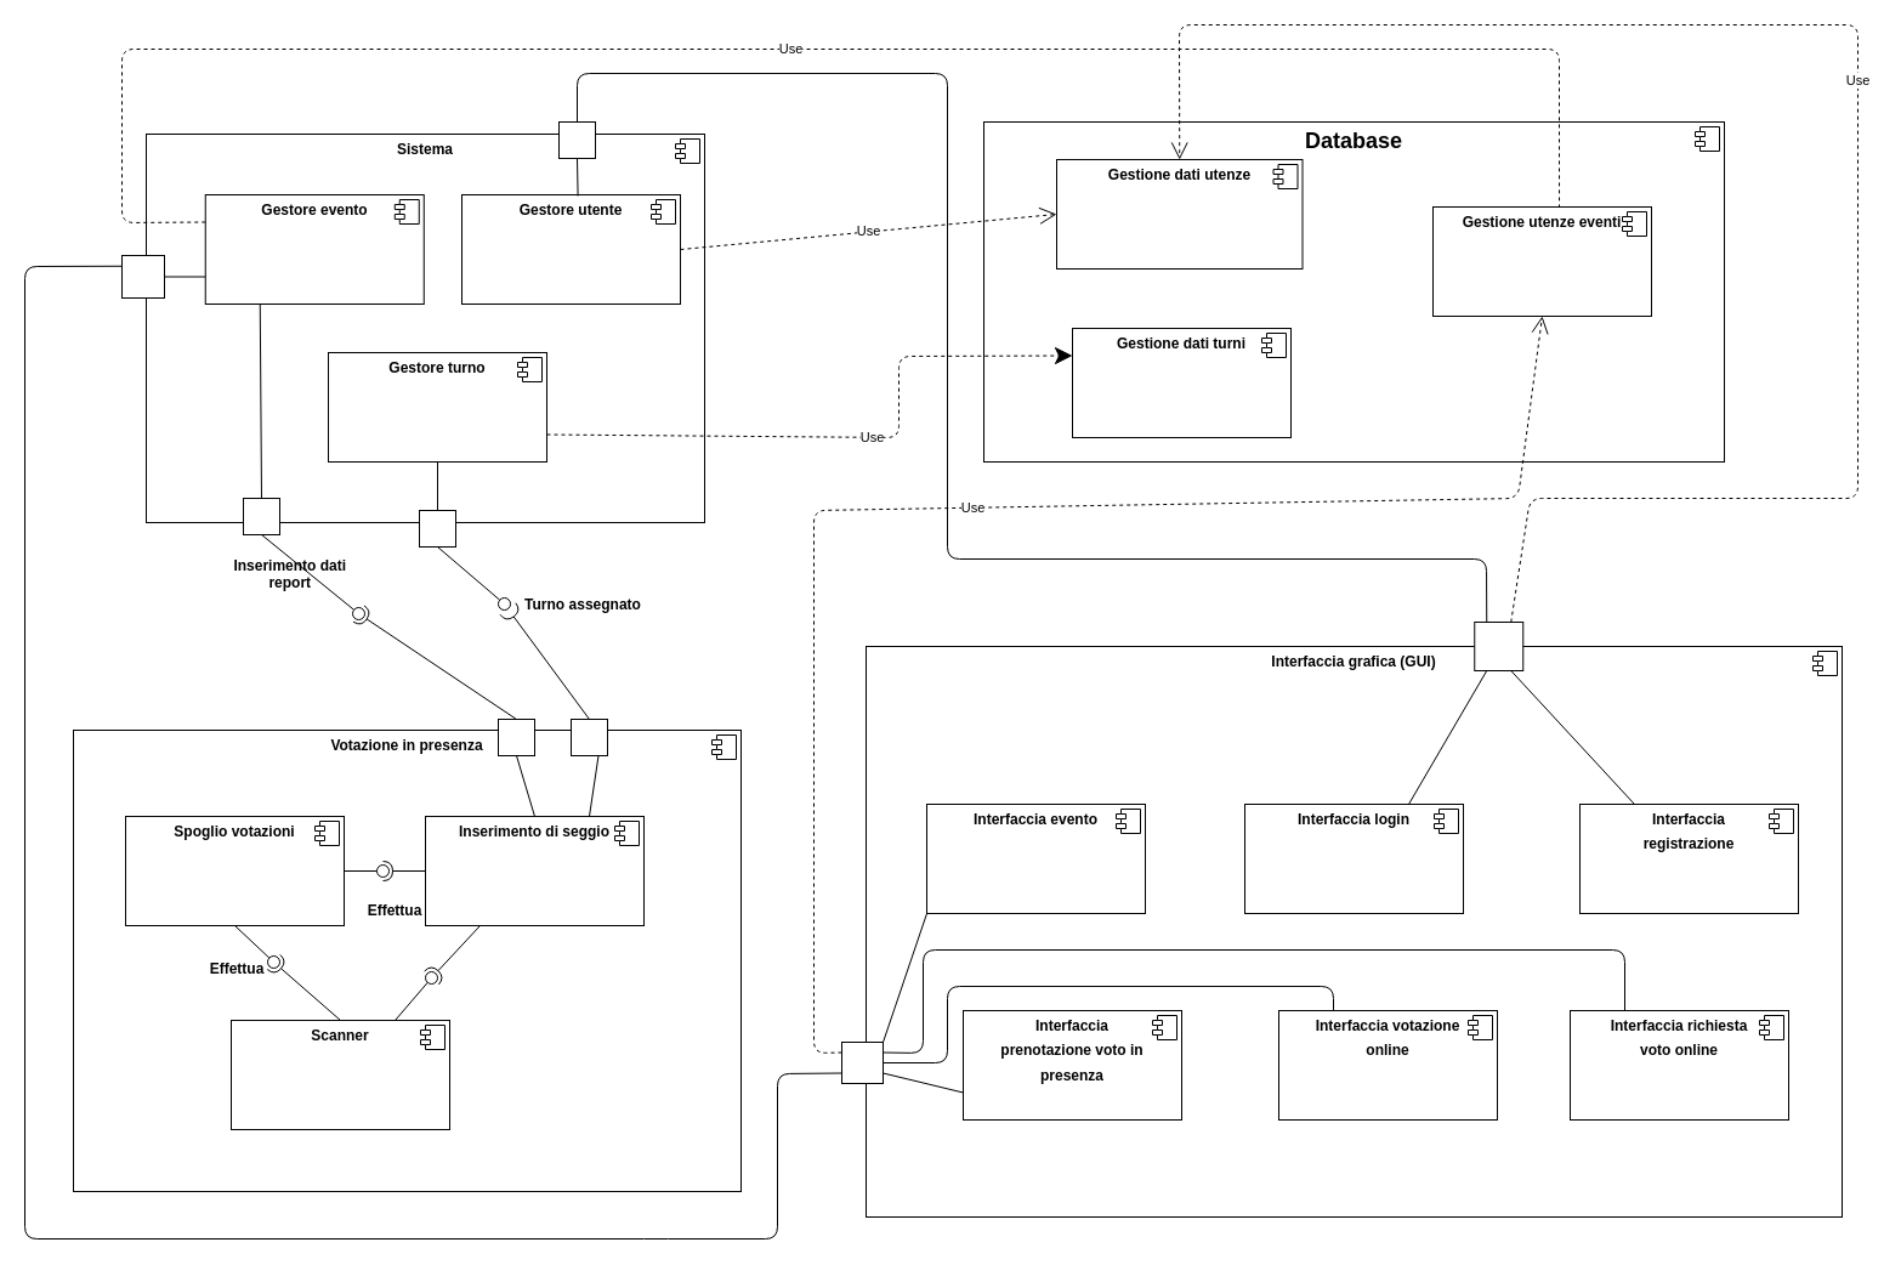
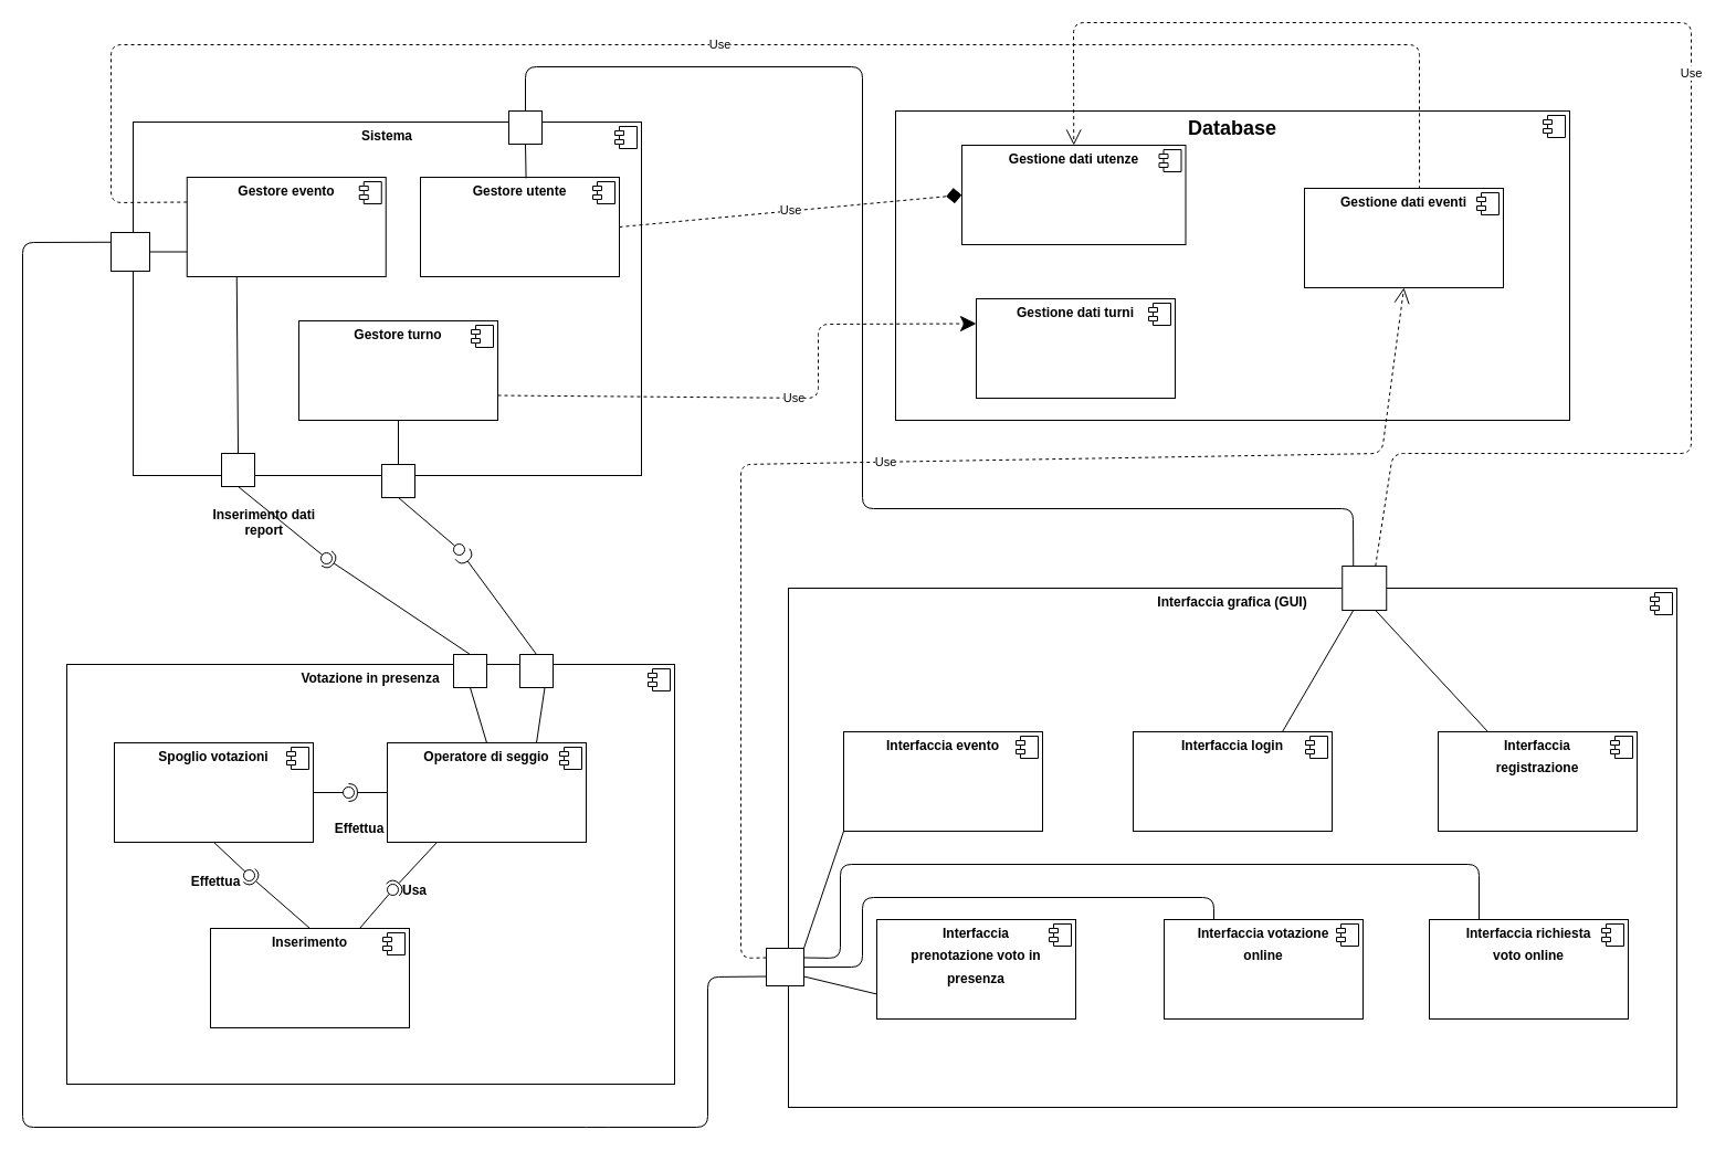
- <mxCell id="4" value="&lt;p style=&quot;margin: 0px ; margin-top: 6px ; text-align: center&quot;&gt;&lt;b&gt;Gestione utenze eventi&lt;/b&gt;&lt;/p&gt;" style="align=left;overflow=fill;html=1;dropTarget=0;" parent="1" vertex="1"><mxGeometry x="1180" y="170" width="180" height="90" as="geometry" /></mxCell>
+ <mxCell id="4" value="&lt;p style=&quot;margin: 0px ; margin-top: 6px ; text-align: center&quot;&gt;&lt;b&gt;Gestione dati eventi&lt;/b&gt;&lt;/p&gt;" style="align=left;overflow=fill;html=1;dropTarget=0;" parent="1" vertex="1"><mxGeometry x="1180" y="170" width="180" height="90" as="geometry" /></mxCell>
- <mxCell id="52" value="Use" style="endArrow=open;endSize=12;dashed=1;html=1;exitX=1;exitY=0.5;exitDx=0;exitDy=0;entryX=0;entryY=0.5;entryDx=0;entryDy=0;" parent="1" source="8" target="41" edge="1"><mxGeometry width="160" relative="1" as="geometry"><mxPoint x="900" y="580" as="sourcePoint" /><mxPoint x="878.75" y="358.5" as="targetPoint" /><Array as="points" /></mxGeometry></mxCell>
+ <mxCell id="52" value="Use" style="endArrow=diamond;endSize=12;dashed=1;html=1;exitX=1;exitY=0.5;exitDx=0;exitDy=0;entryX=0;entryY=0.5;entryDx=0;entryDy=0;" parent="1" source="8" target="41" edge="1"><mxGeometry width="160" relative="1" as="geometry"><mxPoint x="900" y="580" as="sourcePoint" /><mxPoint x="878.75" y="358.5" as="targetPoint" /><Array as="points" /></mxGeometry></mxCell>
- <mxCell id="50" value="Turno assegnato" style="text;align=center;fontStyle=1;verticalAlign=middle;spacingLeft=3;spacingRight=3;strokeColor=none;rotatable=0;points=[[0,0.5],[1,0.5]];portConstraint=eastwest;" parent="1" vertex="1"><mxGeometry x="430" y="484" width="100" height="26" as="geometry" /></mxCell>
- <mxCell id="18" value="&lt;p style=&quot;margin: 0px ; margin-top: 6px ; text-align: center&quot;&gt;&lt;b&gt;Inserimento di seggio&lt;/b&gt;&lt;/p&gt;" style="align=left;overflow=fill;html=1;dropTarget=0;" parent="1" vertex="1"><mxGeometry x="350" y="672" width="180" height="90" as="geometry" /></mxCell>
+ <mxCell id="18" value="&lt;p style=&quot;margin: 0px ; margin-top: 6px ; text-align: center&quot;&gt;&lt;b&gt;Operatore di seggio&lt;/b&gt;&lt;/p&gt;" style="align=left;overflow=fill;html=1;dropTarget=0;" parent="1" vertex="1"><mxGeometry x="350" y="672" width="180" height="90" as="geometry" /></mxCell>
+ <mxCell id="66" value="Usa" style="text;align=center;fontStyle=1;verticalAlign=middle;spacingLeft=3;spacingRight=3;strokeColor=none;rotatable=0;points=[[0,0.5],[1,0.5]];portConstraint=eastwest;" parent="1" vertex="1"><mxGeometry x="360" y="792" width="30" height="26" as="geometry" /></mxCell>
- <mxCell id="16" value="&lt;p style=&quot;margin: 0px ; margin-top: 6px ; text-align: center&quot;&gt;&lt;b&gt;Scanner&lt;/b&gt;&lt;/p&gt;" style="align=left;overflow=fill;html=1;dropTarget=0;" parent="1" vertex="1"><mxGeometry x="190" y="840" width="180" height="90" as="geometry" /></mxCell>
+ <mxCell id="16" value="&lt;p style=&quot;margin: 0px ; margin-top: 6px ; text-align: center&quot;&gt;&lt;b&gt;Inserimento&lt;/b&gt;&lt;/p&gt;" style="align=left;overflow=fill;html=1;dropTarget=0;" parent="1" vertex="1"><mxGeometry x="190" y="840" width="180" height="90" as="geometry" /></mxCell>
